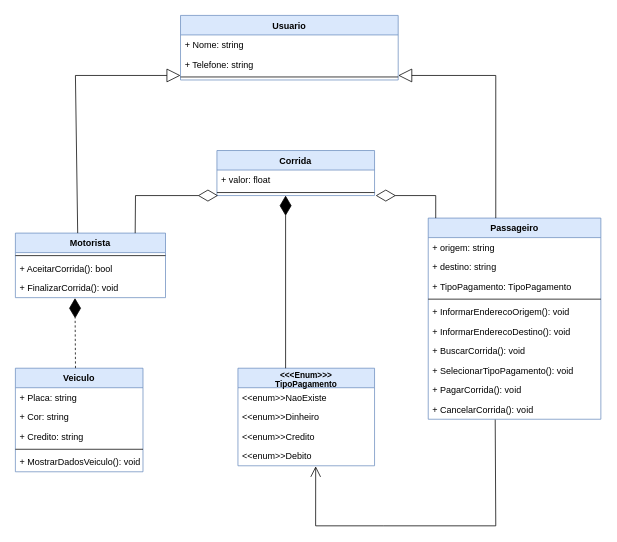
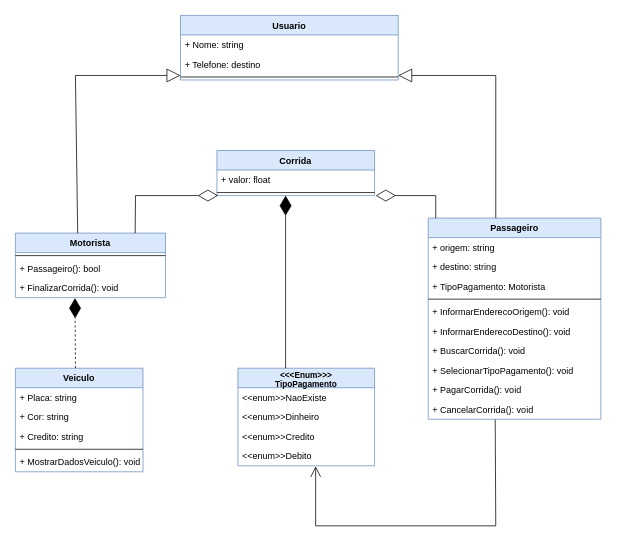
- <mxCell id="8" value="+ Telefone: string&#10;" style="text;strokeColor=none;fillColor=none;align=left;verticalAlign=top;spacingLeft=4;spacingRight=4;overflow=hidden;rotatable=0;points=[[0,0.5],[1,0.5]];portConstraint=eastwest;" parent="6" vertex="1"><mxGeometry y="52" width="290" height="26" as="geometry" /></mxCell>
+ <mxCell id="8" value="+ Telefone: destino&#10;" style="text;strokeColor=none;fillColor=none;align=left;verticalAlign=top;spacingLeft=4;spacingRight=4;overflow=hidden;rotatable=0;points=[[0,0.5],[1,0.5]];portConstraint=eastwest;" parent="6" vertex="1"><mxGeometry y="52" width="290" height="26" as="geometry" /></mxCell>
- <mxCell id="4" value="+ AceitarCorrida(): bool" style="text;strokeColor=none;fillColor=none;align=left;verticalAlign=top;spacingLeft=4;spacingRight=4;overflow=hidden;rotatable=0;points=[[0,0.5],[1,0.5]];portConstraint=eastwest;" parent="2" vertex="1"><mxGeometry y="34" width="200" height="26" as="geometry" /></mxCell>
+ <mxCell id="4" value="+ Passageiro(): bool" style="text;strokeColor=none;fillColor=none;align=left;verticalAlign=top;spacingLeft=4;spacingRight=4;overflow=hidden;rotatable=0;points=[[0,0.5],[1,0.5]];portConstraint=eastwest;" parent="2" vertex="1"><mxGeometry y="34" width="200" height="26" as="geometry" /></mxCell>
- <mxCell id="13" value="+ TipoPagamento: TipoPagamento&#10;" style="text;strokeColor=none;fillColor=none;align=left;verticalAlign=top;spacingLeft=4;spacingRight=4;overflow=hidden;rotatable=0;points=[[0,0.5],[1,0.5]];portConstraint=eastwest;" parent="10" vertex="1"><mxGeometry y="78" width="230" height="26" as="geometry" /></mxCell>
+ <mxCell id="13" value="+ TipoPagamento: Motorista&#10;" style="text;strokeColor=none;fillColor=none;align=left;verticalAlign=top;spacingLeft=4;spacingRight=4;overflow=hidden;rotatable=0;points=[[0,0.5],[1,0.5]];portConstraint=eastwest;" parent="10" vertex="1"><mxGeometry y="78" width="230" height="26" as="geometry" /></mxCell>
